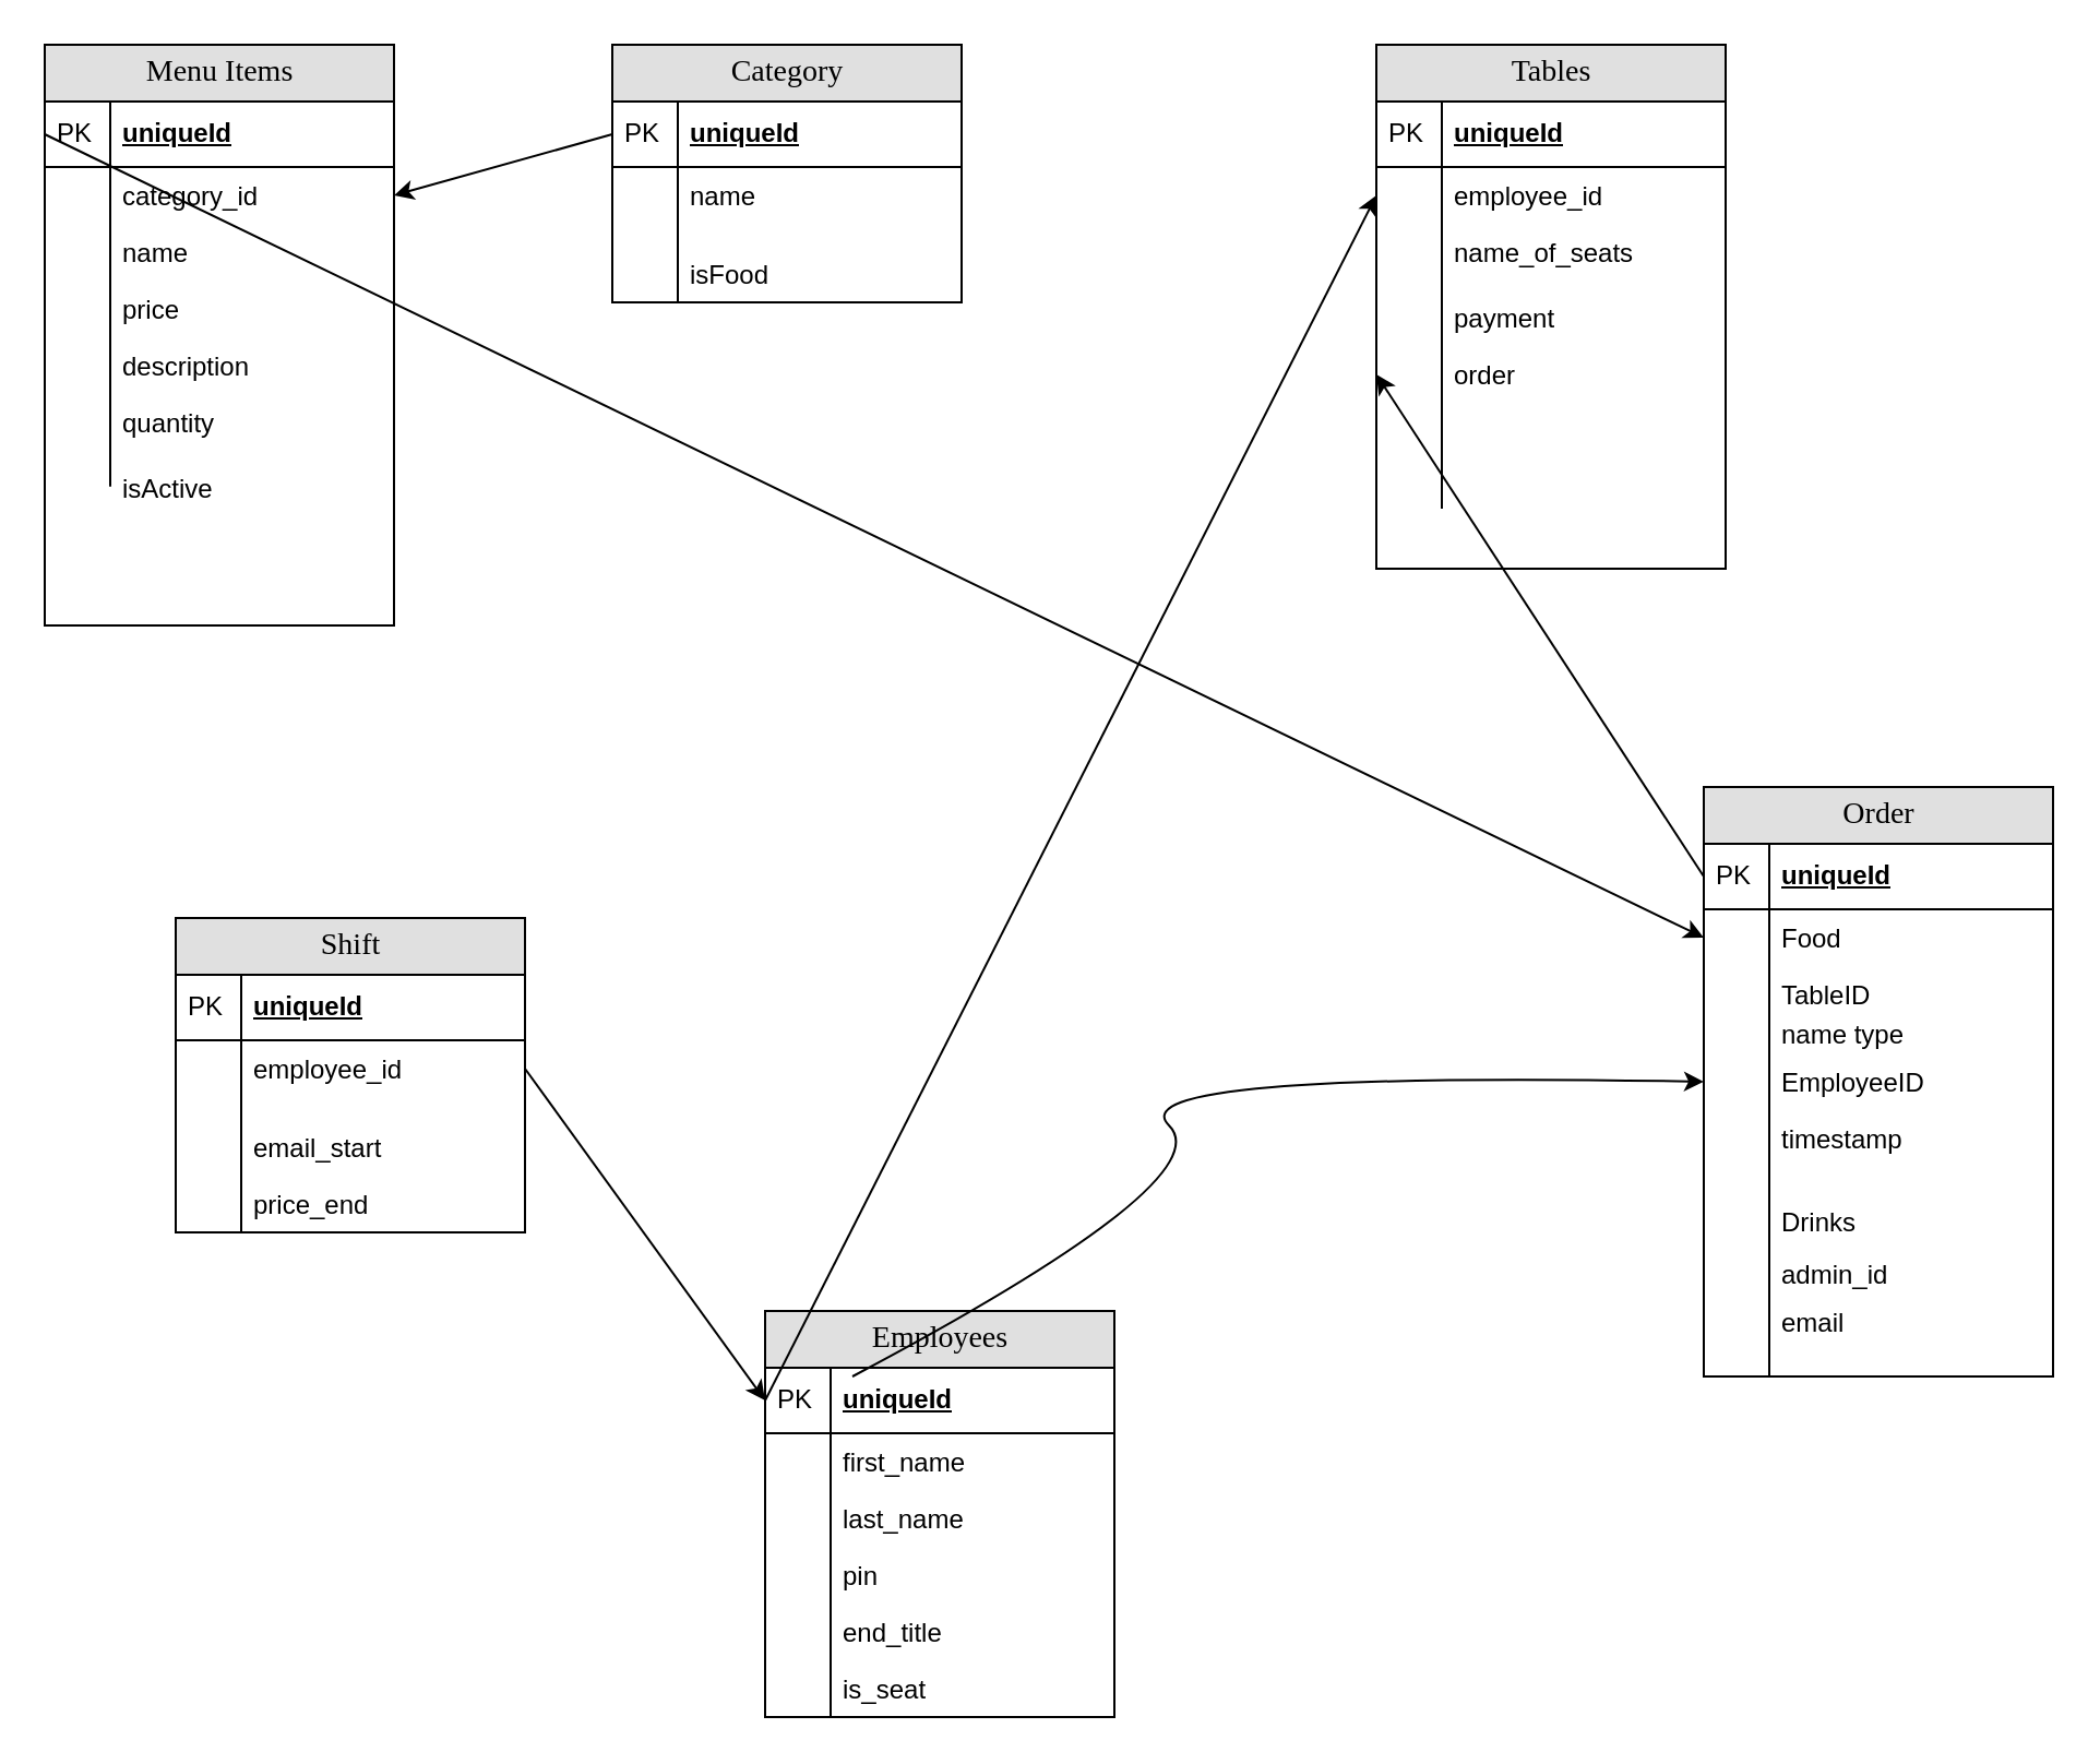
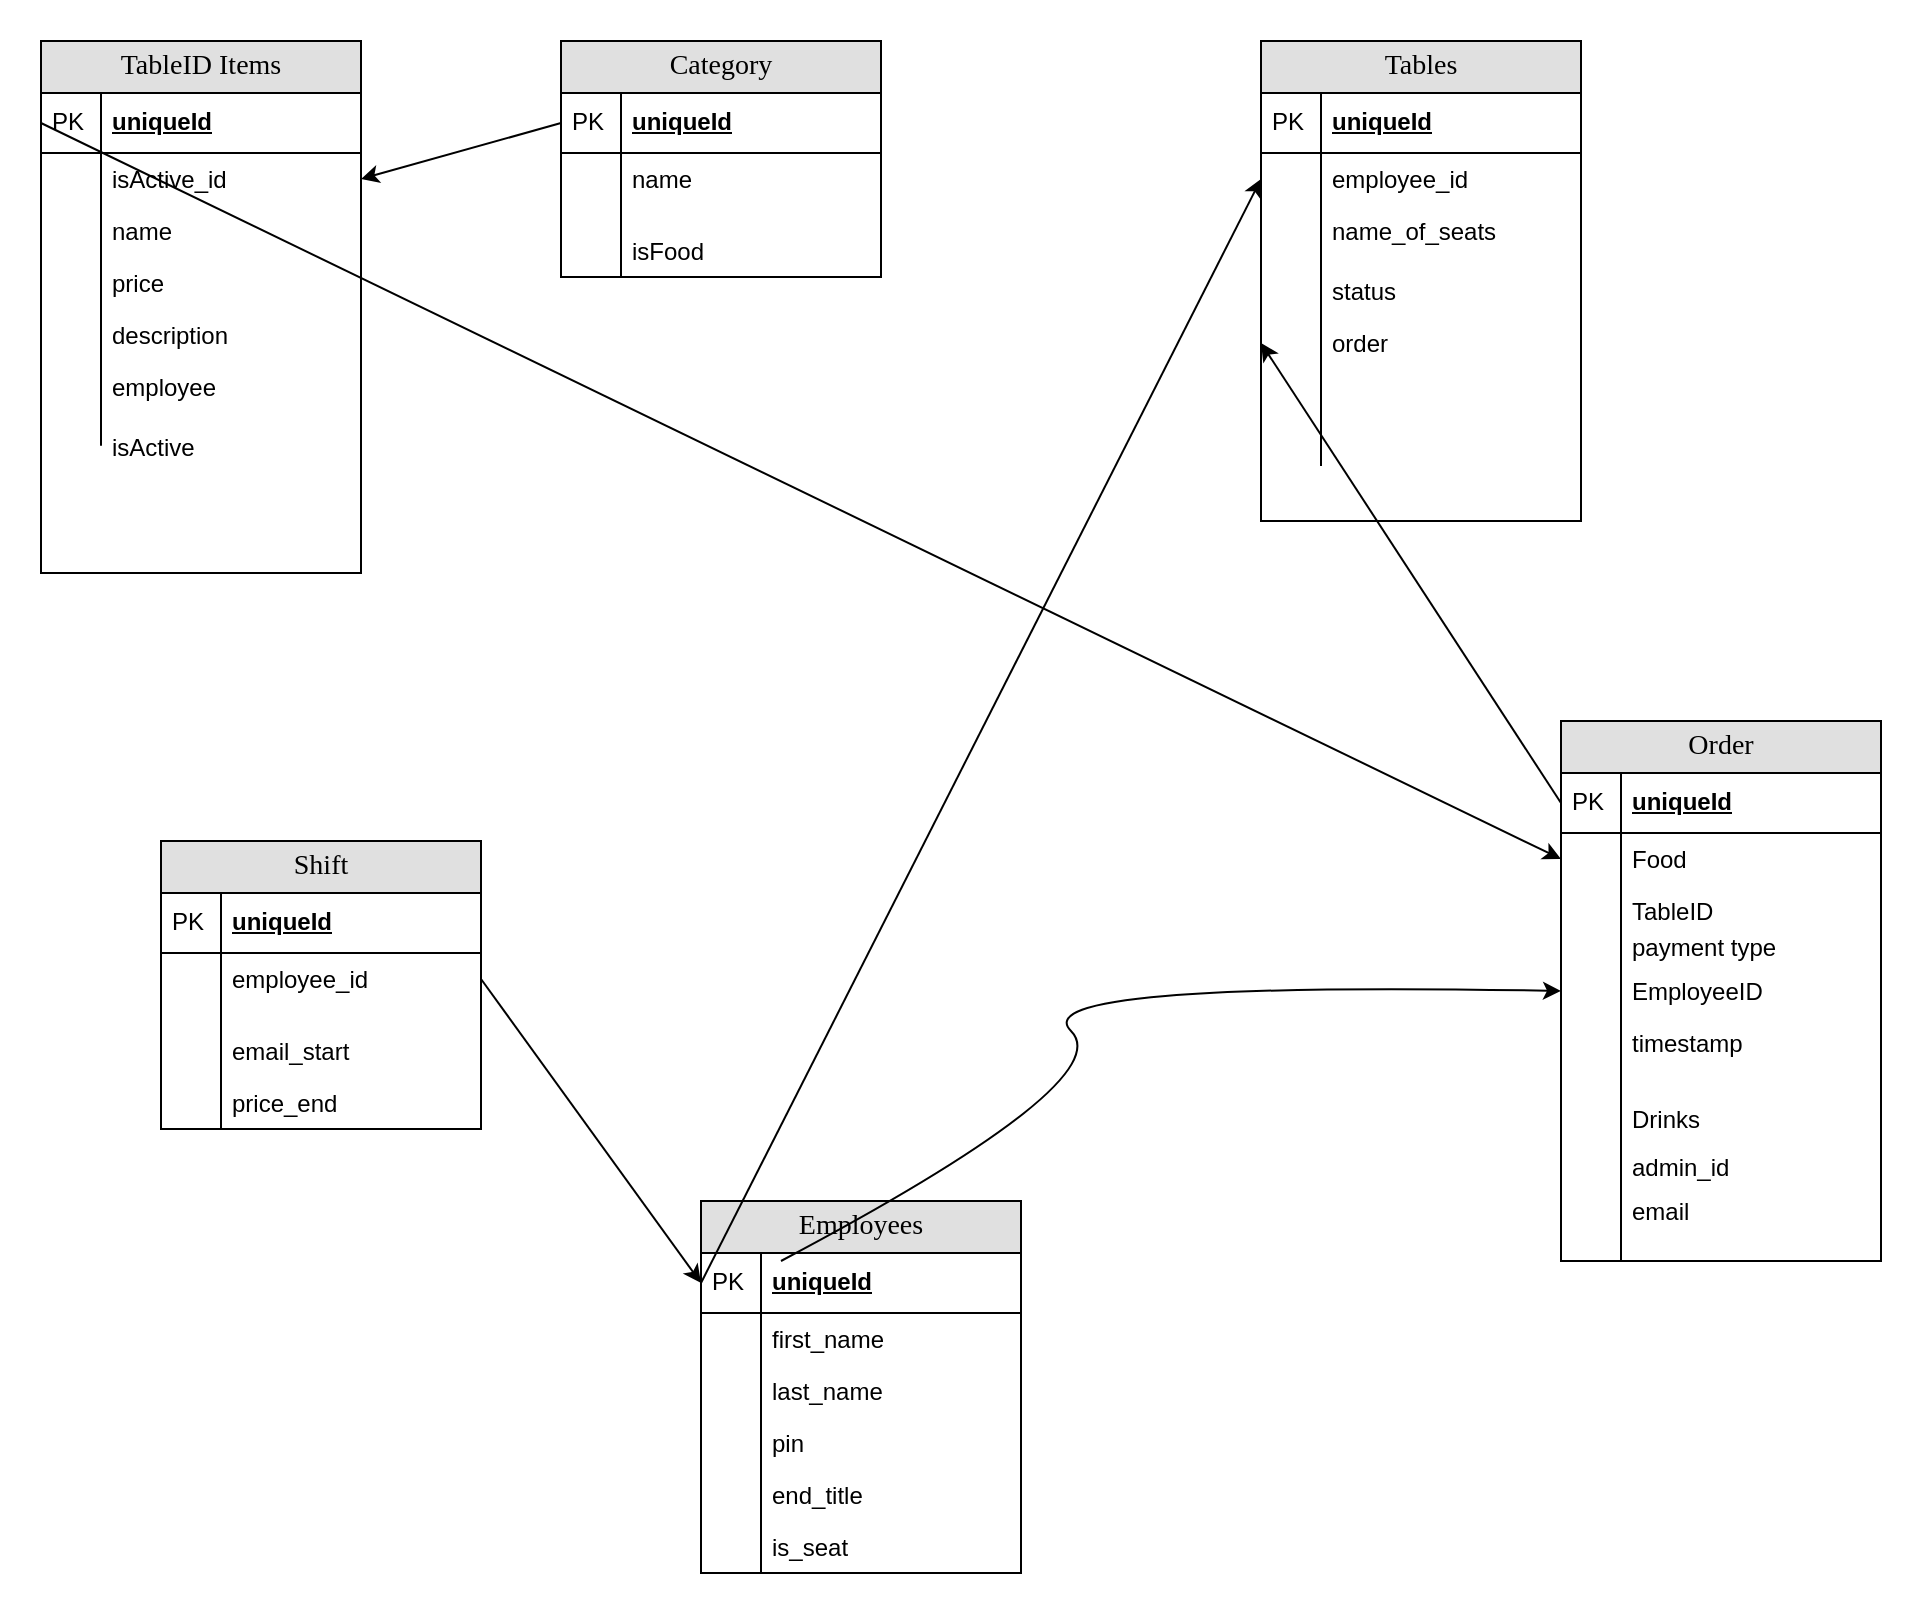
- <mxCell id="2" value="Menu Items" style="swimlane;html=1;fontStyle=0;childLayout=stackLayout;horizontal=1;startSize=26;fillColor=#e0e0e0;horizontalStack=0;resizeParent=1;resizeLast=0;collapsible=1;marginBottom=0;swimlaneFillColor=#ffffff;align=center;rounded=0;shadow=0;comic=0;labelBackgroundColor=none;strokeWidth=1;fontFamily=Verdana;fontSize=14" parent="1" vertex="1"><mxGeometry x="20" y="20" width="160" height="266" as="geometry" /></mxCell>
+ <mxCell id="2" value="TableID Items" style="swimlane;html=1;fontStyle=0;childLayout=stackLayout;horizontal=1;startSize=26;fillColor=#e0e0e0;horizontalStack=0;resizeParent=1;resizeLast=0;collapsible=1;marginBottom=0;swimlaneFillColor=#ffffff;align=center;rounded=0;shadow=0;comic=0;labelBackgroundColor=none;strokeWidth=1;fontFamily=Verdana;fontSize=14" parent="1" vertex="1"><mxGeometry x="20" y="20" width="160" height="266" as="geometry" /></mxCell>
- <mxCell id="5" value="&lt;div&gt;category_id&lt;/div&gt;" style="shape=partialRectangle;top=0;left=0;right=0;bottom=0;html=1;align=left;verticalAlign=top;fillColor=none;spacingLeft=34;spacingRight=4;whiteSpace=wrap;overflow=hidden;rotatable=0;points=[[0,0.5],[1,0.5]];portConstraint=eastwest;dropTarget=0;" parent="2" vertex="1"><mxGeometry y="56" width="160" height="26" as="geometry" /></mxCell>
+ <mxCell id="5" value="&lt;div&gt;isActive_id&lt;/div&gt;" style="shape=partialRectangle;top=0;left=0;right=0;bottom=0;html=1;align=left;verticalAlign=top;fillColor=none;spacingLeft=34;spacingRight=4;whiteSpace=wrap;overflow=hidden;rotatable=0;points=[[0,0.5],[1,0.5]];portConstraint=eastwest;dropTarget=0;" parent="2" vertex="1"><mxGeometry y="56" width="160" height="26" as="geometry" /></mxCell>
- <mxCell id="37" value="payment" style="shape=partialRectangle;top=0;left=0;right=0;bottom=0;html=1;align=left;verticalAlign=top;fillColor=none;spacingLeft=34;spacingRight=4;whiteSpace=wrap;overflow=hidden;rotatable=0;points=[[0,0.5],[1,0.5]];portConstraint=eastwest;dropTarget=0;" vertex="1" parent="30"><mxGeometry y="112" width="160" height="26" as="geometry" /></mxCell>
+ <mxCell id="37" value="status" style="shape=partialRectangle;top=0;left=0;right=0;bottom=0;html=1;align=left;verticalAlign=top;fillColor=none;spacingLeft=34;spacingRight=4;whiteSpace=wrap;overflow=hidden;rotatable=0;points=[[0,0.5],[1,0.5]];portConstraint=eastwest;dropTarget=0;" vertex="1" parent="30"><mxGeometry y="112" width="160" height="26" as="geometry" /></mxCell>
- <mxCell id="13" value="quantity" style="shape=partialRectangle;top=0;left=0;right=0;bottom=0;html=1;align=left;verticalAlign=top;fillColor=none;spacingLeft=34;spacingRight=4;whiteSpace=wrap;overflow=hidden;rotatable=0;points=[[0,0.5],[1,0.5]];portConstraint=eastwest;dropTarget=0;" vertex="1" parent="2"><mxGeometry y="160" width="160" height="30" as="geometry" /></mxCell>
+ <mxCell id="13" value="employee" style="shape=partialRectangle;top=0;left=0;right=0;bottom=0;html=1;align=left;verticalAlign=top;fillColor=none;spacingLeft=34;spacingRight=4;whiteSpace=wrap;overflow=hidden;rotatable=0;points=[[0,0.5],[1,0.5]];portConstraint=eastwest;dropTarget=0;" vertex="1" parent="2"><mxGeometry y="160" width="160" height="30" as="geometry" /></mxCell>
- <mxCell id="53" value="name type" style="shape=partialRectangle;top=0;left=0;right=0;bottom=0;html=1;align=left;verticalAlign=top;fillColor=none;spacingLeft=34;spacingRight=4;whiteSpace=wrap;overflow=hidden;rotatable=0;points=[[0,0.5],[1,0.5]];portConstraint=eastwest;dropTarget=0;" vertex="1" parent="46"><mxGeometry y="100" width="160" height="22" as="geometry" /></mxCell>
+ <mxCell id="53" value="payment type" style="shape=partialRectangle;top=0;left=0;right=0;bottom=0;html=1;align=left;verticalAlign=top;fillColor=none;spacingLeft=34;spacingRight=4;whiteSpace=wrap;overflow=hidden;rotatable=0;points=[[0,0.5],[1,0.5]];portConstraint=eastwest;dropTarget=0;" vertex="1" parent="46"><mxGeometry y="100" width="160" height="22" as="geometry" /></mxCell>
